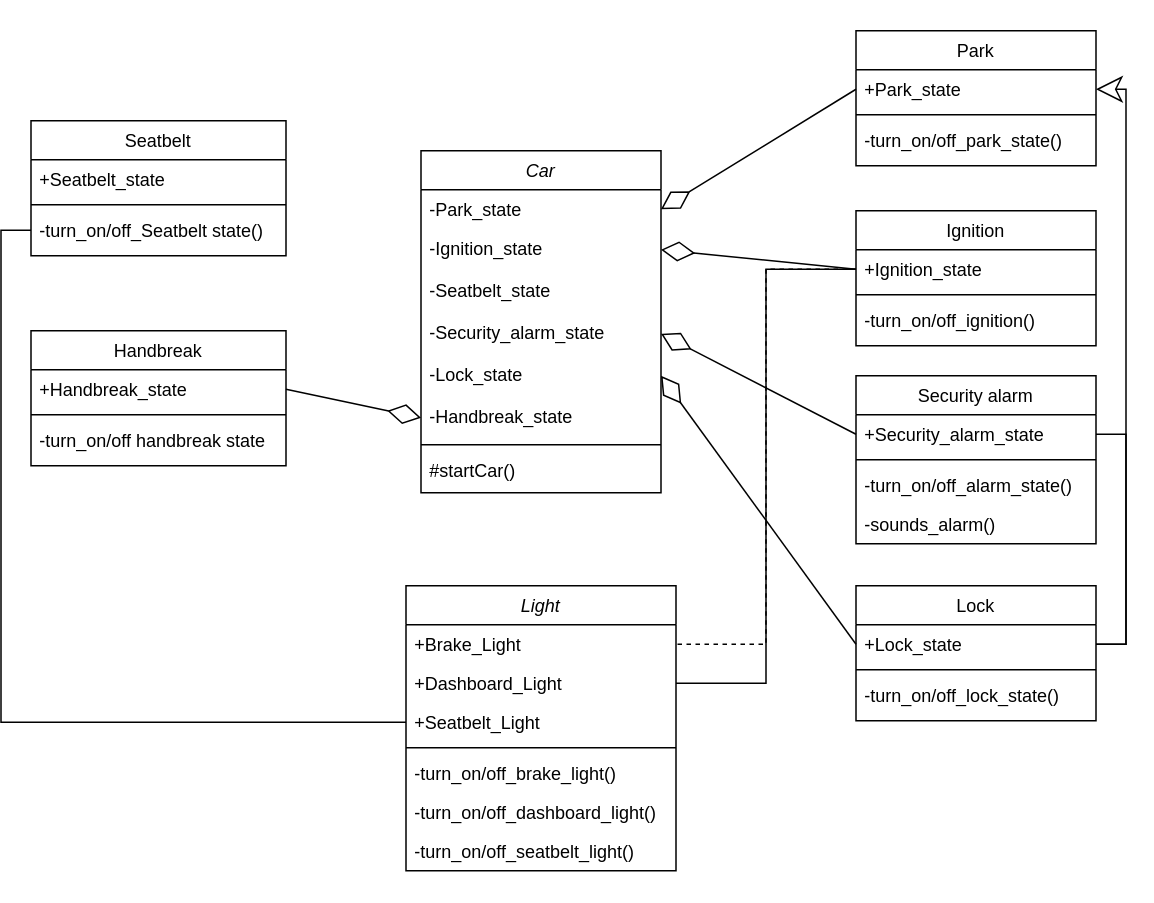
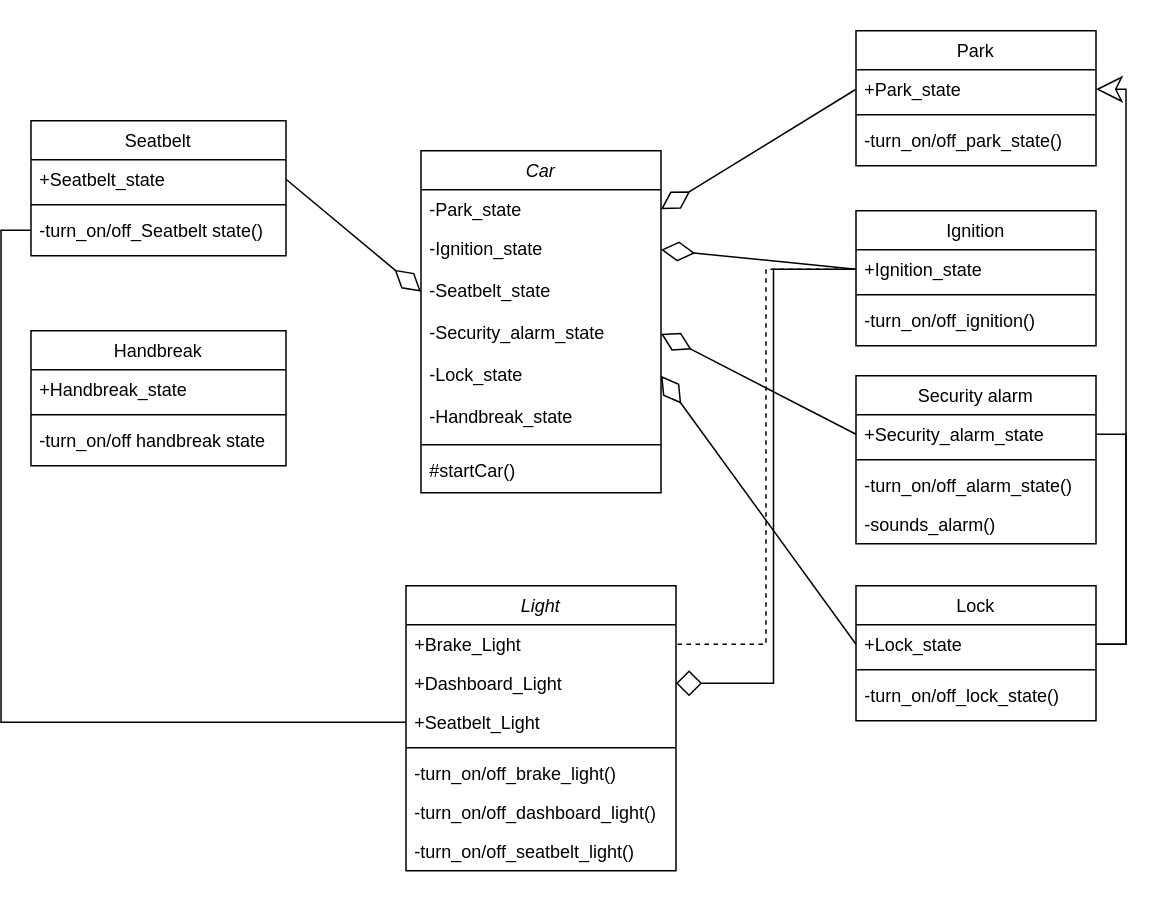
+ <mxCell id="45" value="" style="endArrow=diamondThin;html=1;rounded=0;exitX=1;exitY=0.5;exitDx=0;exitDy=0;entryX=0;entryY=0.5;entryDx=0;entryDy=0;endFill=0;endSize=20;" edge="1" parent="1" source="28" target="21"><mxGeometry width="50" height="50" relative="1" as="geometry"><mxPoint x="190" y="269" as="sourcePoint" /><mxPoint x="290" y="328" as="targetPoint" /></mxGeometry></mxCell>
- <mxCell id="44" value="" style="endArrow=diamondThin;html=1;rounded=0;exitX=1;exitY=0.5;exitDx=0;exitDy=0;entryX=0;entryY=0.5;entryDx=0;entryDy=0;endFill=0;endSize=20;" edge="1" parent="1" source="32" target="24"><mxGeometry width="50" height="50" relative="1" as="geometry"><mxPoint x="360" y="380" as="sourcePoint" /><mxPoint x="250" y="230" as="targetPoint" /></mxGeometry></mxCell>
- <mxCell id="51" style="edgeStyle=orthogonalEdgeStyle;rounded=0;orthogonalLoop=1;jettySize=auto;html=1;exitX=0;exitY=0.5;exitDx=0;exitDy=0;entryX=1;entryY=0.5;entryDx=0;entryDy=0;endArrow=none;endFill=0;endSize=15;" edge="1" parent="1" source="15" target="4"><mxGeometry relative="1" as="geometry" /></mxCell>
+ <mxCell id="51" style="edgeStyle=orthogonalEdgeStyle;rounded=0;orthogonalLoop=1;jettySize=auto;html=1;exitX=0;exitY=0.5;exitDx=0;exitDy=0;entryX=1;entryY=0.5;entryDx=0;entryDy=0;endArrow=diamond;endFill=0;endSize=15;" edge="1" parent="1" source="15" target="4"><mxGeometry relative="1" as="geometry" /></mxCell>
